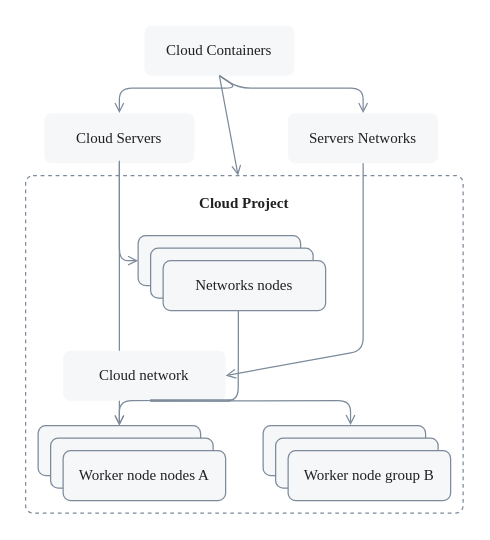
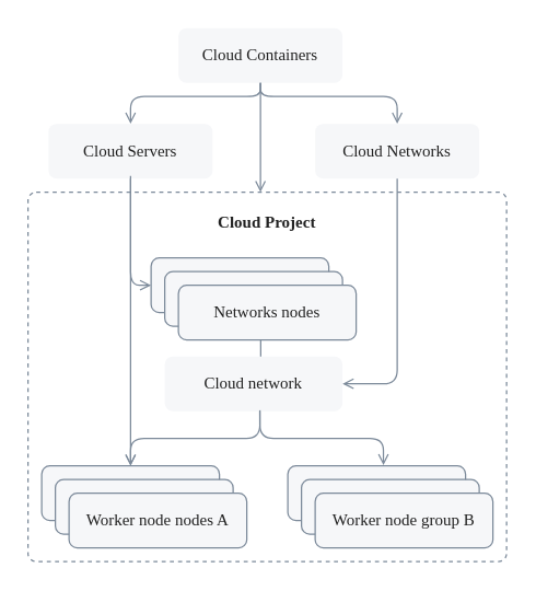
- <mxCell id="3" value="&lt;font color=&quot;#212121&quot;&gt;Cloud Containers&lt;/font&gt;" style="rounded=1;whiteSpace=wrap;html=1;fontFamily=VK Sans Display;strokeColor=none;arcsize=12;fillColor=#F6F7F9;spacing=0;spacingTop=12;spacingBottom=12;arcSize=12;absoluteArcSize=1;" vertex="1" parent="1"><mxGeometry x="115" y="20" width="120" height="40" as="geometry" /></mxCell>
+ <mxCell id="3" value="&lt;font color=&quot;#212121&quot;&gt;Cloud Containers&lt;/font&gt;" style="rounded=1;whiteSpace=wrap;html=1;fontFamily=VK Sans Display;strokeColor=none;arcsize=12;fillColor=#F6F7F9;spacing=0;spacingTop=12;spacingBottom=12;arcSize=12;absoluteArcSize=1;" vertex="1" parent="1"><mxGeometry x="130" y="20" width="120" height="40" as="geometry" /></mxCell>
- <mxCell id="5" value="&lt;font color=&quot;#212121&quot;&gt;Servers Networks&lt;/font&gt;" style="rounded=1;whiteSpace=wrap;html=1;fontFamily=VK Sans Display;strokeColor=none;arcsize=12;fillColor=#F6F7F9;spacing=0;spacingTop=12;spacingBottom=12;arcSize=12;absoluteArcSize=1;" vertex="1" parent="1"><mxGeometry x="230" y="90" width="120" height="40" as="geometry" /></mxCell>
+ <mxCell id="5" value="&lt;font color=&quot;#212121&quot;&gt;Cloud Networks&lt;/font&gt;" style="rounded=1;whiteSpace=wrap;html=1;fontFamily=VK Sans Display;strokeColor=none;arcsize=12;fillColor=#F6F7F9;spacing=0;spacingTop=12;spacingBottom=12;arcSize=12;absoluteArcSize=1;" vertex="1" parent="1"><mxGeometry x="230" y="90" width="120" height="40" as="geometry" /></mxCell>
- <mxCell id="13" value="&lt;font color=&quot;#212121&quot;&gt;Cloud network&lt;/font&gt;" style="rounded=1;whiteSpace=wrap;html=1;fontFamily=VK Sans Display;strokeColor=none;arcsize=12;fillColor=#F6F7F9;spacing=0;spacingTop=12;spacingBottom=12;arcSize=12;absoluteArcSize=1;movable=1;resizable=1;rotatable=1;deletable=1;editable=1;locked=0;connectable=1;container=0;" vertex="1" parent="1"><mxGeometry x="50" y="280" width="130" height="40" as="geometry" /></mxCell>
+ <mxCell id="13" value="&lt;font color=&quot;#212121&quot;&gt;Cloud network&lt;/font&gt;" style="rounded=1;whiteSpace=wrap;html=1;fontFamily=VK Sans Display;strokeColor=none;arcsize=12;fillColor=#F6F7F9;spacing=0;spacingTop=12;spacingBottom=12;arcSize=12;absoluteArcSize=1;movable=1;resizable=1;rotatable=1;deletable=1;editable=1;locked=0;connectable=1;container=0;" vertex="1" parent="1"><mxGeometry x="120" y="260" width="130" height="40" as="geometry" /></mxCell>
